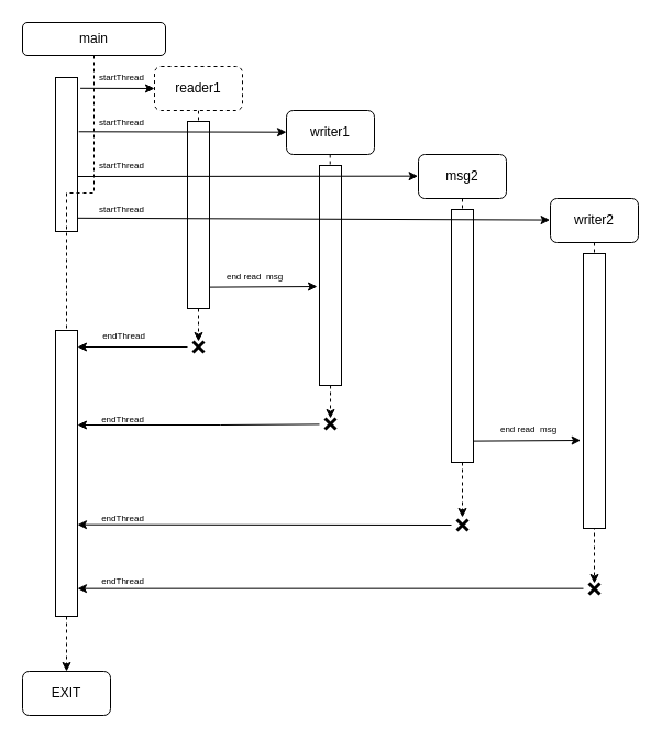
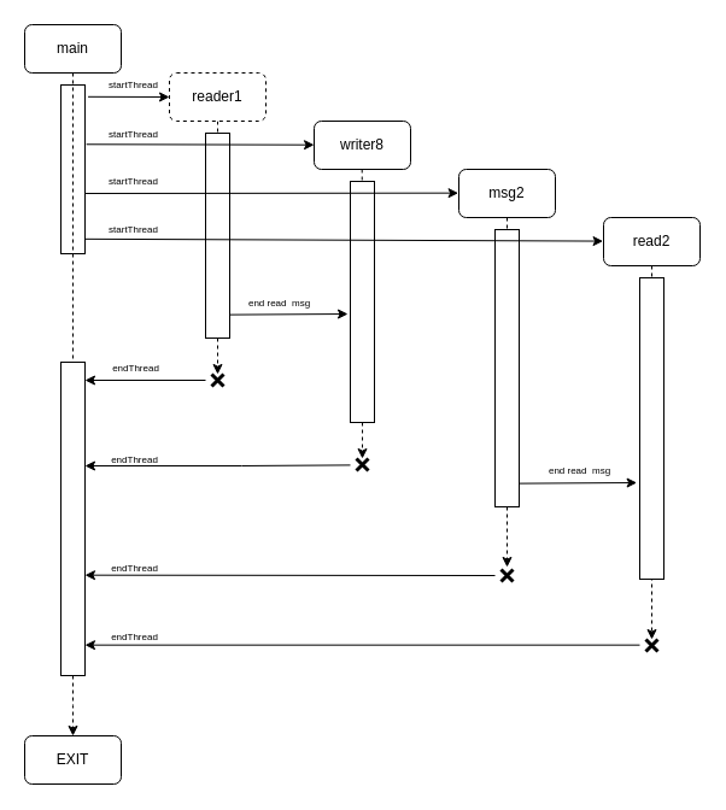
- <mxCell id="4" value="main" style="rounded=1;whiteSpace=wrap;html=1;" vertex="1" parent="1"><mxGeometry x="20" y="20" width="130" height="30" as="geometry" /></mxCell>
+ <mxCell id="4" value="main" style="rounded=1;whiteSpace=wrap;html=1;" vertex="1" parent="1"><mxGeometry x="20" y="20" width="80" height="40" as="geometry" /></mxCell>
- <mxCell id="9" value="writer1" style="rounded=1;whiteSpace=wrap;html=1;" vertex="1" parent="1"><mxGeometry x="260" y="100" width="80" height="40" as="geometry" /></mxCell>
+ <mxCell id="9" value="writer8" style="rounded=1;whiteSpace=wrap;html=1;" vertex="1" parent="1"><mxGeometry x="260" y="100" width="80" height="40" as="geometry" /></mxCell>
- <mxCell id="15" value="writer2" style="rounded=1;whiteSpace=wrap;html=1;" vertex="1" parent="1"><mxGeometry x="500" y="180" width="80" height="40" as="geometry" /></mxCell>
+ <mxCell id="15" value="read2" style="rounded=1;whiteSpace=wrap;html=1;" vertex="1" parent="1"><mxGeometry x="500" y="180" width="80" height="40" as="geometry" /></mxCell>
